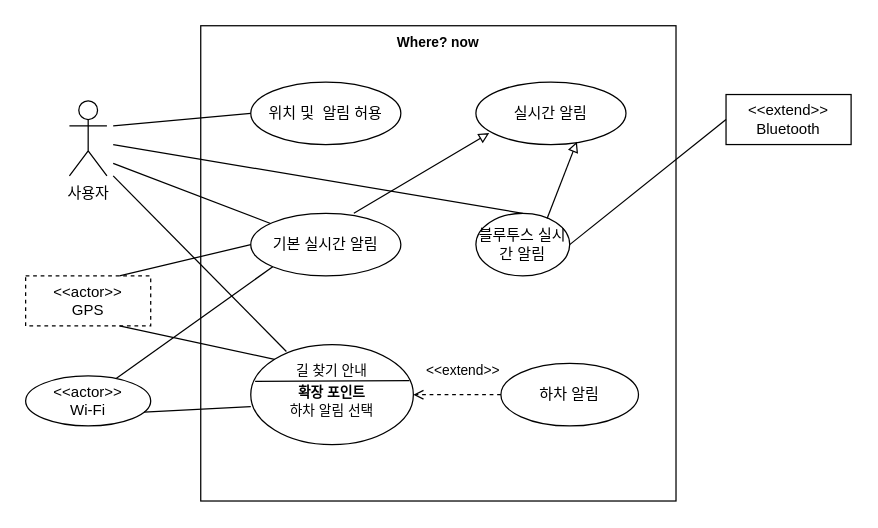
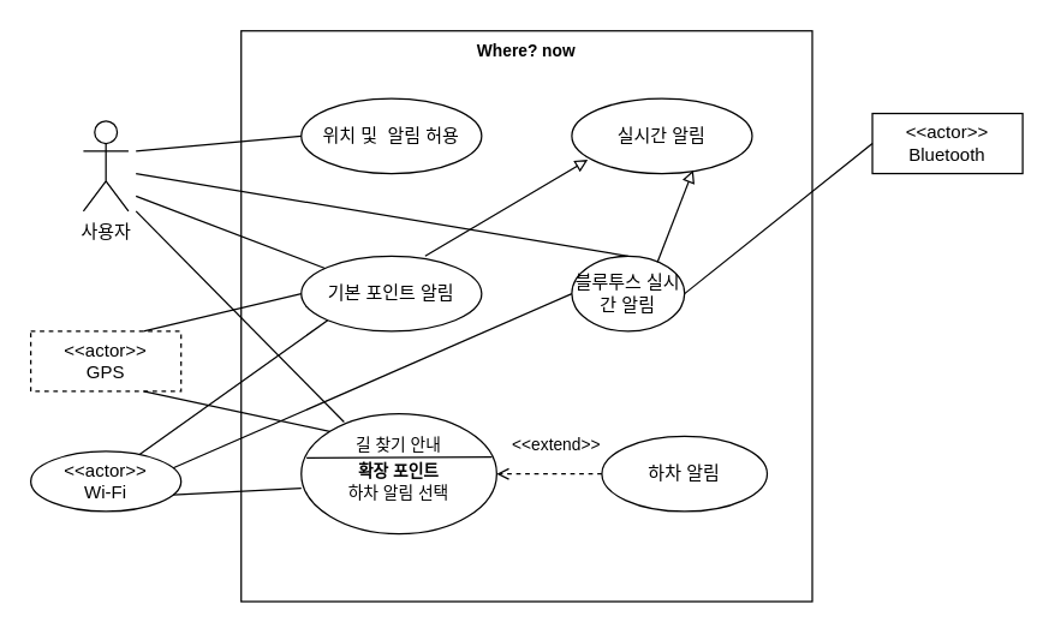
- <mxCell id="4" value="&amp;lt;&amp;lt;extend&amp;gt;&amp;gt;&lt;br&gt;Bluetooth" style="rounded=0;whiteSpace=wrap;html=1;" parent="1" vertex="1"><mxGeometry x="580" y="75" width="100" height="40" as="geometry" /></mxCell>
+ <mxCell id="4" value="&amp;lt;&amp;lt;actor&amp;gt;&amp;gt;&lt;br&gt;Bluetooth" style="rounded=0;whiteSpace=wrap;html=1;" parent="1" vertex="1"><mxGeometry x="580" y="75" width="100" height="40" as="geometry" /></mxCell>
- <mxCell id="8" value="기본 실시간 알림" style="ellipse;whiteSpace=wrap;html=1;" parent="1" vertex="1"><mxGeometry x="200" y="170" width="120" height="50" as="geometry" /></mxCell>
+ <mxCell id="8" value="기본 포인트 알림" style="ellipse;whiteSpace=wrap;html=1;" parent="1" vertex="1"><mxGeometry x="200" y="170" width="120" height="50" as="geometry" /></mxCell>
+ <mxCell id="31" value="" style="endArrow=none;html=1;rounded=0;entryX=1;entryY=0.25;entryDx=0;entryDy=0;exitX=0;exitY=0.5;exitDx=0;exitDy=0;" parent="1" source="9" target="5" edge="1"><mxGeometry width="50" height="50" relative="1" as="geometry"><mxPoint x="380" y="320" as="sourcePoint" /><mxPoint x="430" y="270" as="targetPoint" /></mxGeometry></mxCell>
